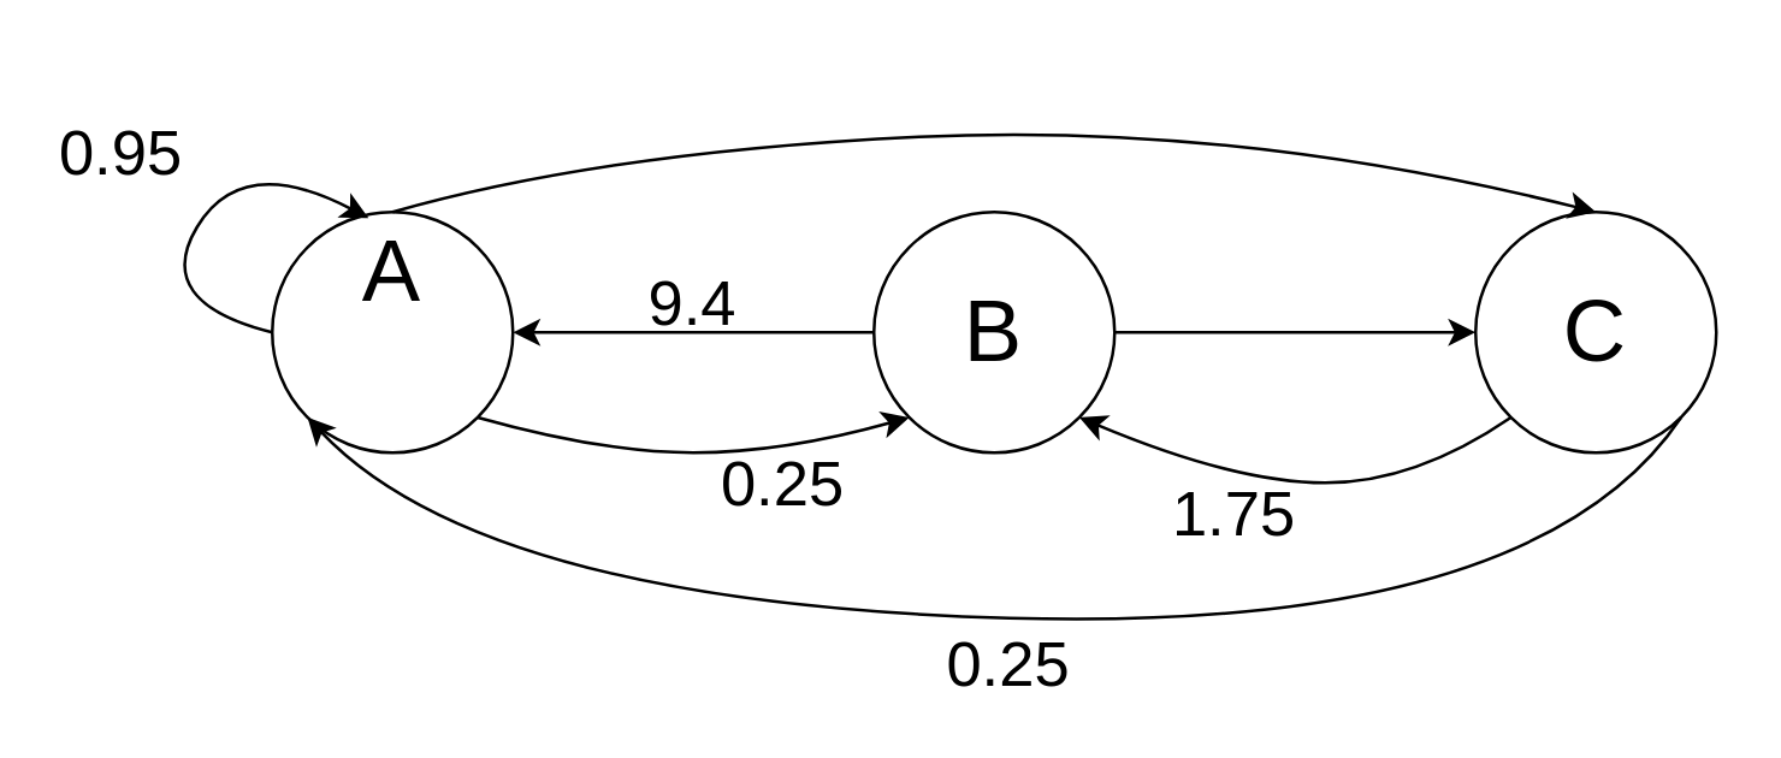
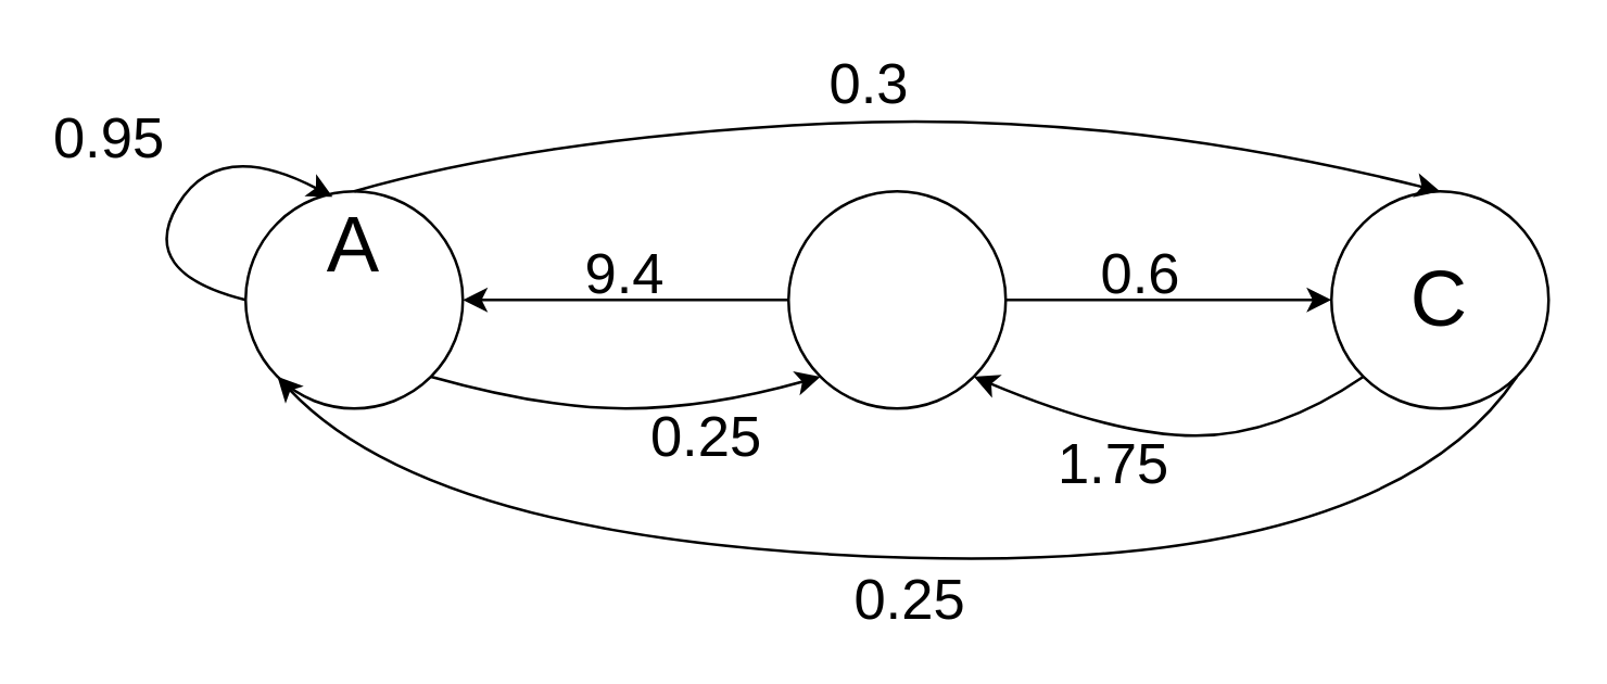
+ <mxCell id="11" value="0.3" style="text;html=1;strokeColor=none;fillColor=none;align=center;verticalAlign=middle;whiteSpace=wrap;rounded=0;fontSize=21;" vertex="1" parent="1"><mxGeometry x="300" y="20" width="40" height="20" as="geometry" /></mxCell>
+ <mxCell id="17" value="0.6" style="text;html=1;strokeColor=none;fillColor=none;align=center;verticalAlign=middle;whiteSpace=wrap;rounded=0;fontSize=21;" vertex="1" parent="1"><mxGeometry x="400" y="90" width="40" height="20" as="geometry" /></mxCell>
- <mxCell id="20" value="&lt;span style=&quot;font-size: 29px&quot;&gt;B&lt;/span&gt;" style="text;html=1;strokeColor=none;fillColor=none;align=center;verticalAlign=middle;whiteSpace=wrap;rounded=0;fontSize=21;" vertex="1" parent="1"><mxGeometry x="300" y="95" width="60" height="30" as="geometry" /></mxCell>
